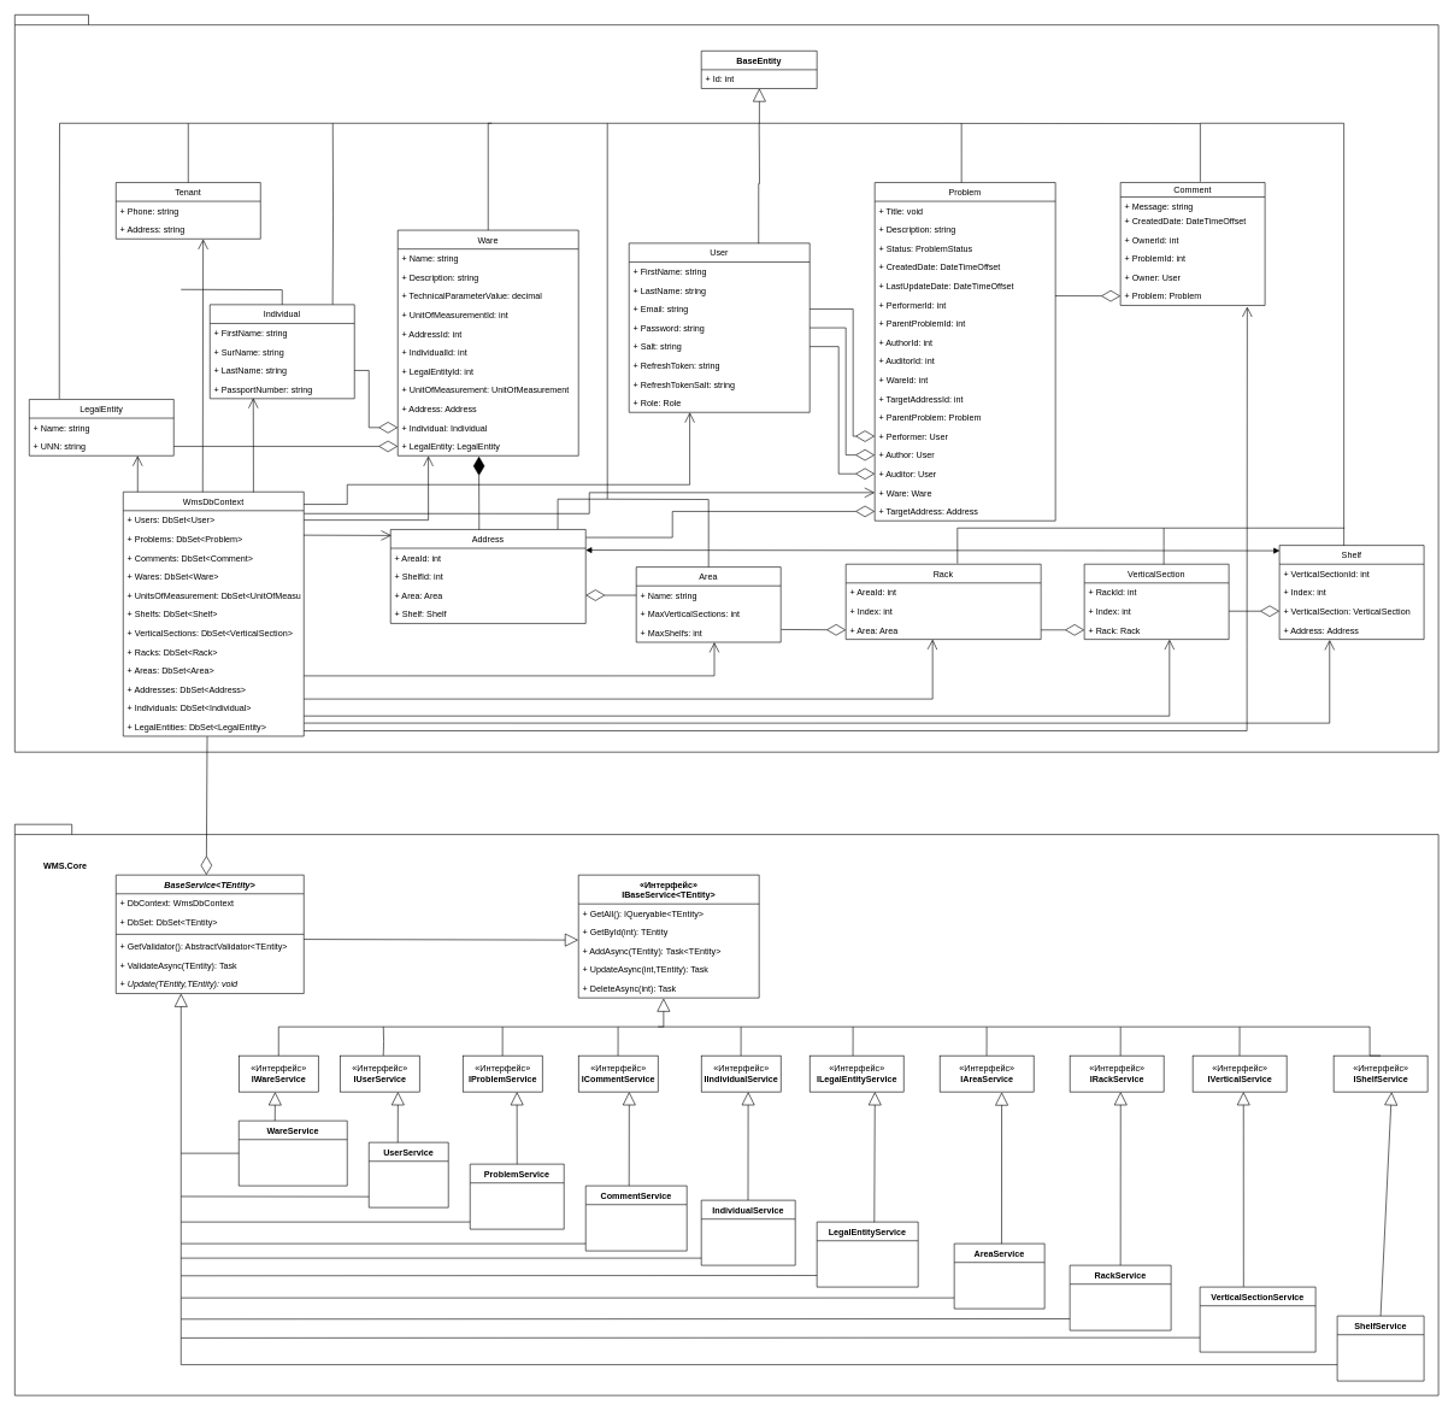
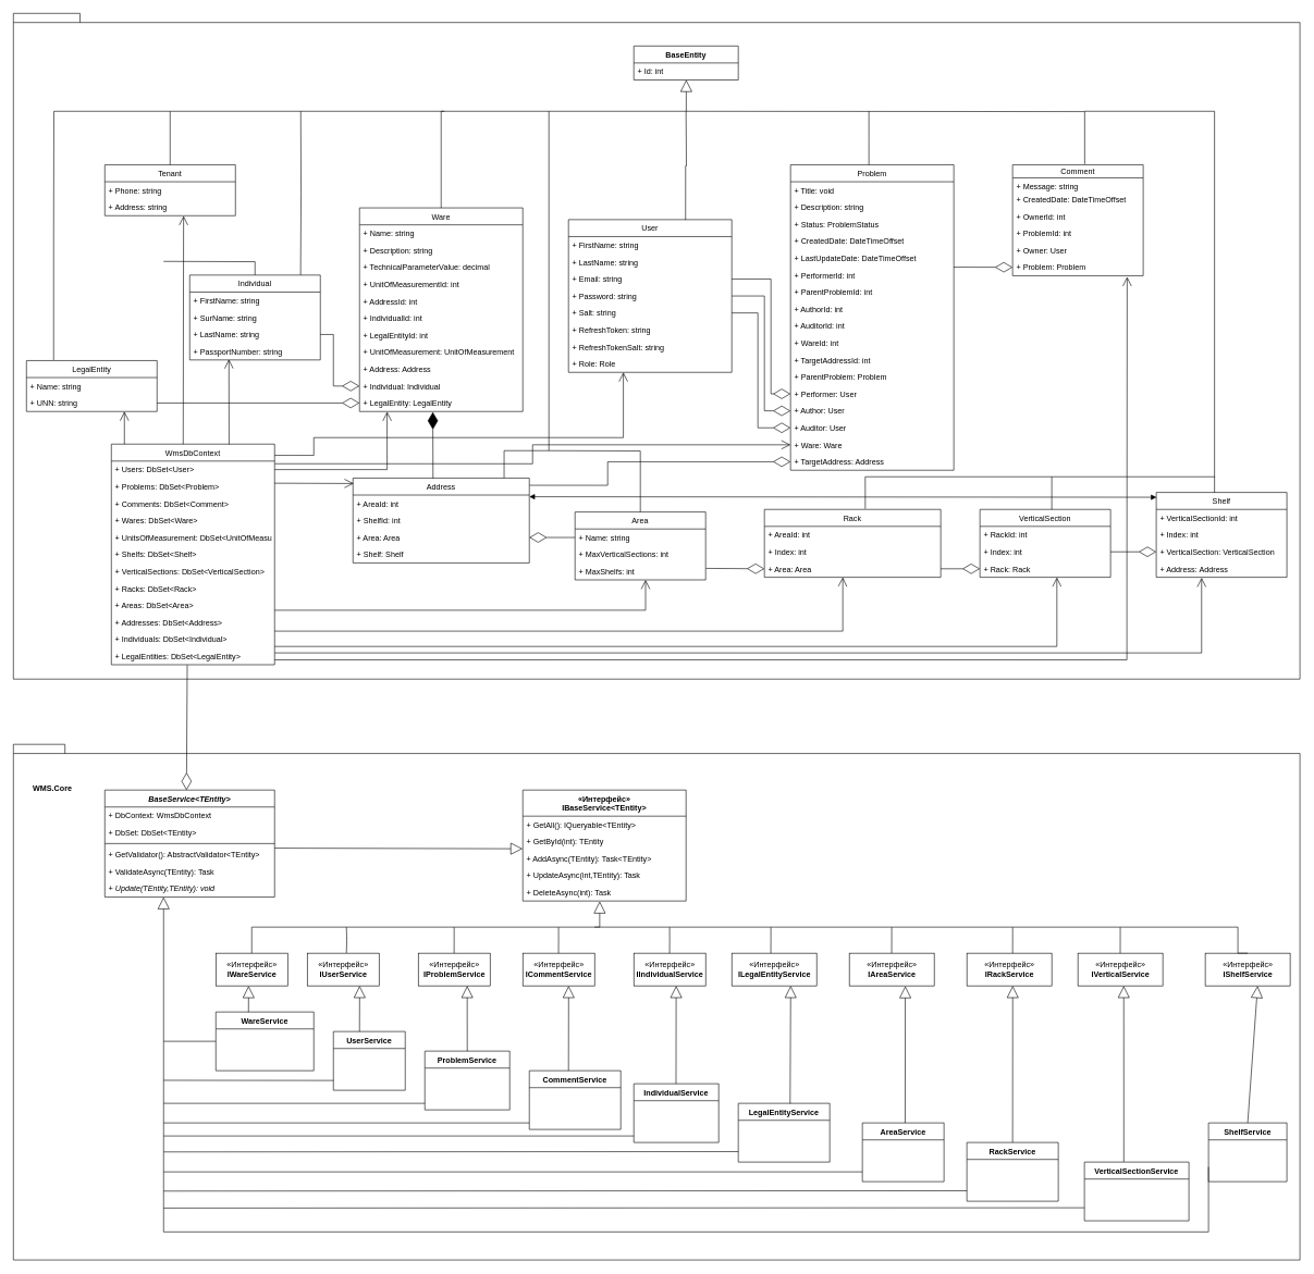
- <mxCell id="200" value="WMS.Core" style="text;align=center;fontStyle=1;verticalAlign=middle;spacingLeft=3;spacingRight=3;strokeColor=none;rotatable=0;points=[[0,0.5],[1,0.5]];portConstraint=eastwest;" parent="1" vertex="1"><mxGeometry x="50" y="1184" width="80" height="26" as="geometry" /></mxCell>
+ <mxCell id="200" value="WMS.Core" style="text;align=center;fontStyle=1;verticalAlign=middle;spacingLeft=3;spacingRight=3;strokeColor=none;rotatable=0;points=[[0,0.5],[1,0.5]];portConstraint=eastwest;" parent="1" vertex="1"><mxGeometry x="40" y="1194" width="80" height="26" as="geometry" /></mxCell>
- <mxCell id="157" value="ShelfService" style="swimlane;fontStyle=1;align=center;verticalAlign=top;childLayout=stackLayout;horizontal=1;startSize=26;horizontalStack=0;resizeParent=1;resizeParentMax=0;resizeLast=0;collapsible=1;marginBottom=0;" parent="1" vertex="1"><mxGeometry x="1850" y="1820" width="120" height="90" as="geometry" /></mxCell>
+ <mxCell id="157" value="ShelfService" style="swimlane;fontStyle=1;align=center;verticalAlign=top;childLayout=stackLayout;horizontal=1;startSize=26;horizontalStack=0;resizeParent=1;resizeParentMax=0;resizeLast=0;collapsible=1;marginBottom=0;" parent="1" vertex="1"><mxGeometry x="1850" y="1720" width="120" height="90" as="geometry" /></mxCell>
